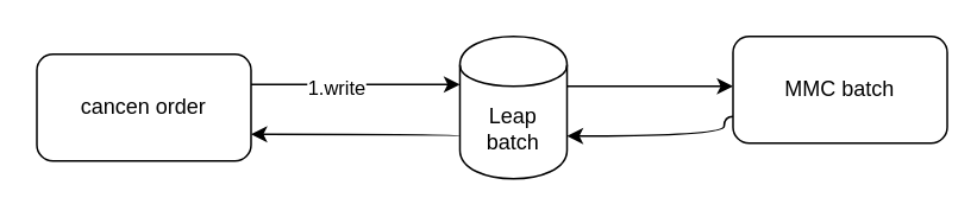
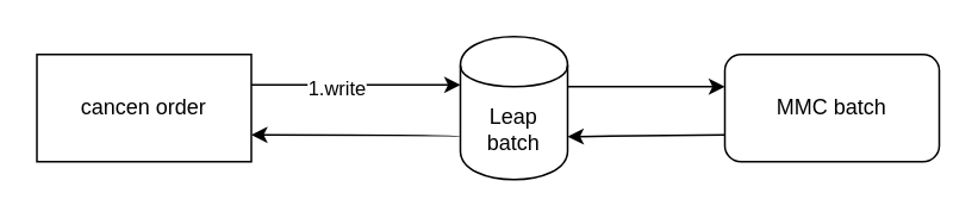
- <mxCell id="9" value="MMC batch" style="rounded=1;whiteSpace=wrap;html=1;" vertex="1" parent="1"><mxGeometry x="410" y="20" width="120" height="60" as="geometry" /></mxCell>
+ <mxCell id="9" value="MMC batch" style="rounded=1;whiteSpace=wrap;html=1;" vertex="1" parent="1"><mxGeometry x="405" y="30" width="120" height="60" as="geometry" /></mxCell>
- <mxCell id="4" value="cancen order" style="rounded=1;whiteSpace=wrap;html=1;" vertex="1" parent="1"><mxGeometry x="20" y="30" width="120" height="60" as="geometry" /></mxCell>
+ <mxCell id="4" value="cancen order" style="whiteSpace=wrap;html=1;rounded=0;" vertex="1" parent="1"><mxGeometry x="20" y="30" width="120" height="60" as="geometry" /></mxCell>
